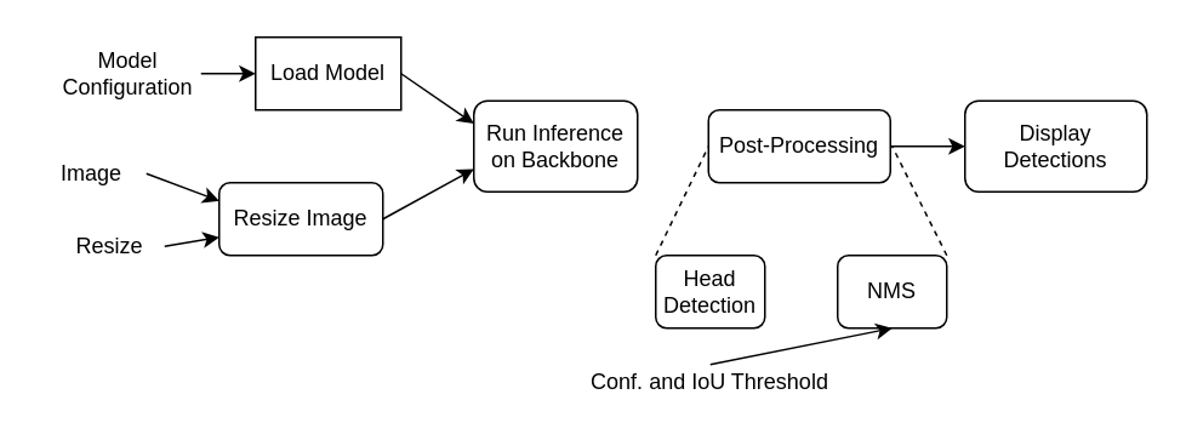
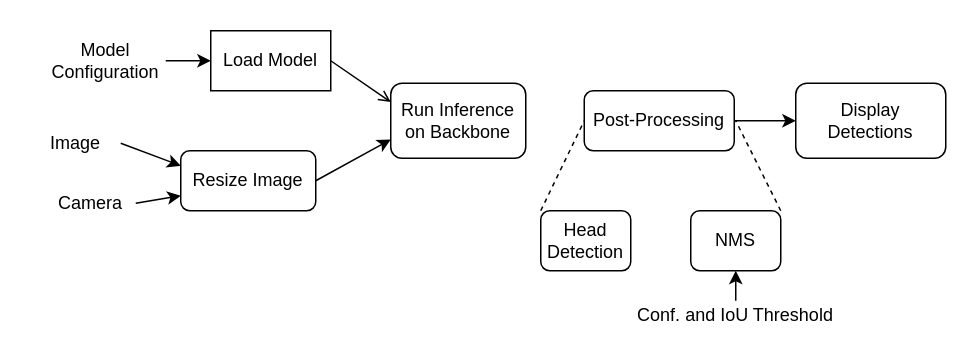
- <mxCell id="11" value="" style="endArrow=classic;html=1;rounded=0;exitX=1;exitY=0.5;exitDx=0;exitDy=0;entryX=0;entryY=0.25;entryDx=0;entryDy=0;" parent="1" source="3" target="12" edge="1"><mxGeometry width="50" height="50" relative="1" as="geometry"><mxPoint x="340" y="330" as="sourcePoint" /><mxPoint x="310" y="70" as="targetPoint" /></mxGeometry></mxCell>
+ <mxCell id="11" value="" style="endArrow=open;html=1;rounded=0;exitX=1;exitY=0.5;exitDx=0;exitDy=0;entryX=0;entryY=0.25;entryDx=0;entryDy=0;" parent="1" source="3" target="12" edge="1"><mxGeometry width="50" height="50" relative="1" as="geometry"><mxPoint x="340" y="330" as="sourcePoint" /><mxPoint x="310" y="70" as="targetPoint" /></mxGeometry></mxCell>
- <mxCell id="5" value="Resize" style="text;html=1;strokeColor=none;fillColor=none;align=center;verticalAlign=middle;whiteSpace=wrap;rounded=0;" parent="1" vertex="1"><mxGeometry x="30" y="120" width="60" height="30" as="geometry" /></mxCell>
+ <mxCell id="5" value="Camera" style="text;html=1;strokeColor=none;fillColor=none;align=center;verticalAlign=middle;whiteSpace=wrap;rounded=0;" parent="1" vertex="1"><mxGeometry x="30" y="120" width="60" height="30" as="geometry" /></mxCell>
- <mxCell id="16" value="Conf. and IoU Threshold" style="text;html=1;strokeColor=none;fillColor=none;align=center;verticalAlign=middle;whiteSpace=wrap;rounded=0;" parent="1" vertex="1"><mxGeometry x="315" y="200" width="150" height="20" as="geometry" /></mxCell>
+ <mxCell id="16" value="Conf. and IoU Threshold" style="text;html=1;strokeColor=none;fillColor=none;align=center;verticalAlign=middle;whiteSpace=wrap;rounded=0;" parent="1" vertex="1"><mxGeometry x="415" y="200" width="150" height="20" as="geometry" /></mxCell>
